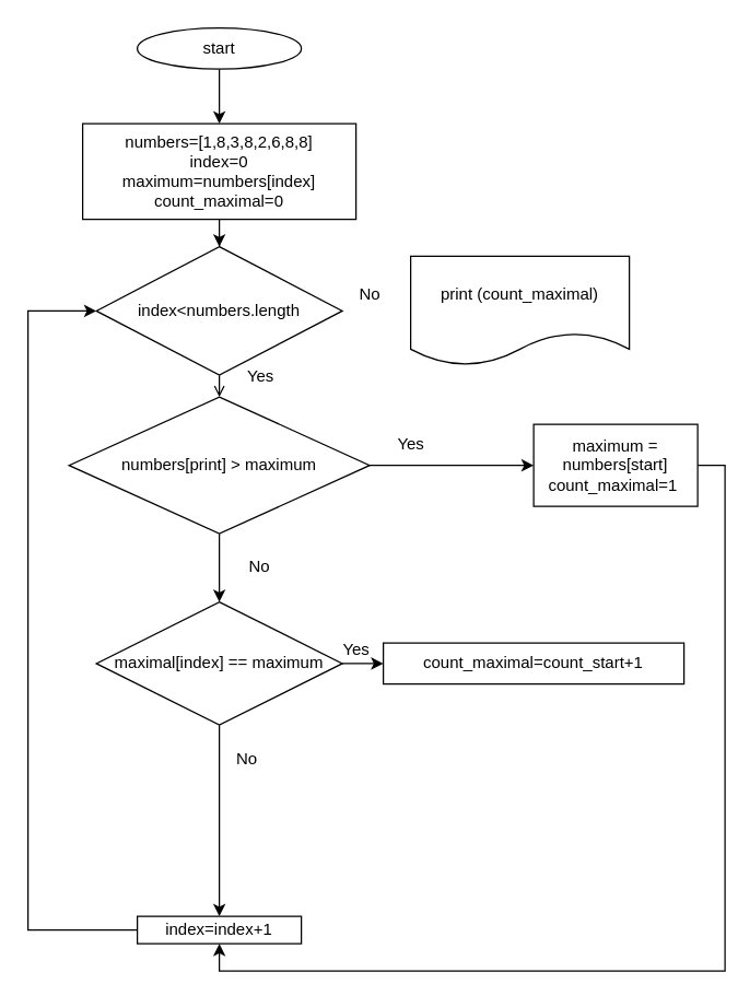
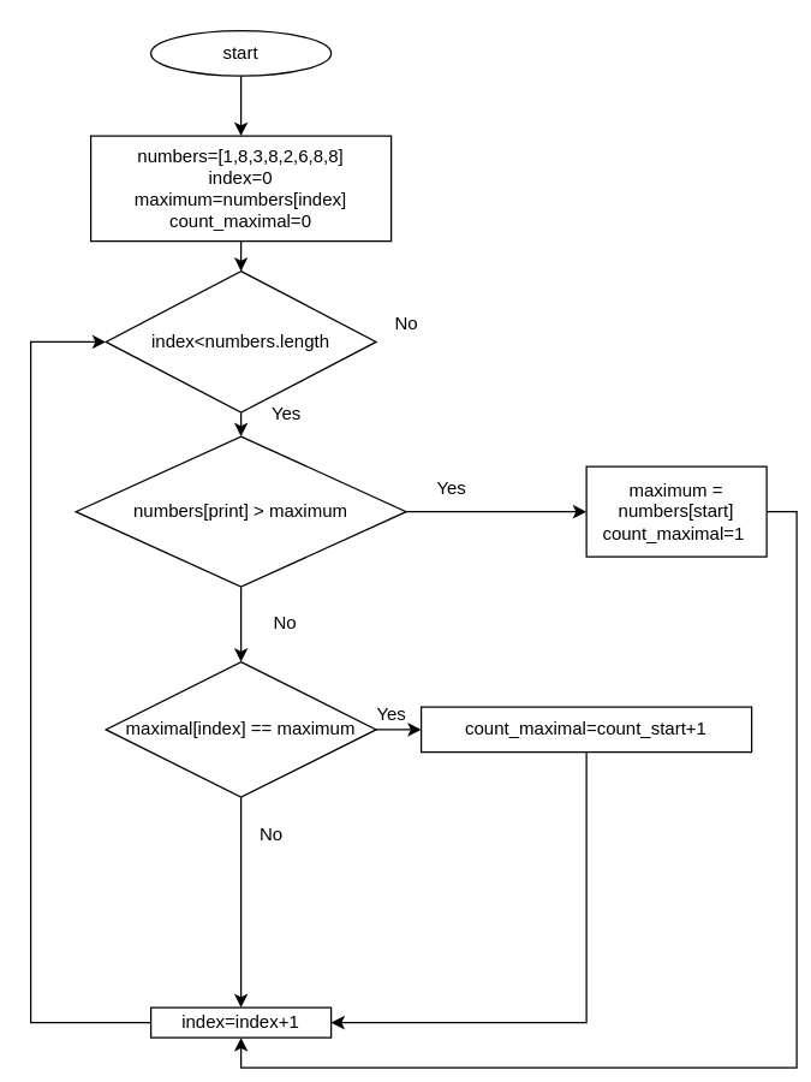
- <mxCell id="22" value="print (count_maximal)" style="shape=document;whiteSpace=wrap;html=1;boundedLbl=1;" vertex="1" parent="1"><mxGeometry x="300" y="187" width="160" height="80" as="geometry" /></mxCell>
- <mxCell id="6" style="edgeStyle=orthogonalEdgeStyle;rounded=0;orthogonalLoop=1;jettySize=auto;html=1;exitX=0.5;exitY=1;exitDx=0;exitDy=0;entryX=0.5;entryY=0;entryDx=0;entryDy=0;endArrow=open;" edge="1" parent="1" source="7" target="10"><mxGeometry relative="1" as="geometry" /></mxCell>
+ <mxCell id="6" style="edgeStyle=orthogonalEdgeStyle;rounded=0;orthogonalLoop=1;jettySize=auto;html=1;exitX=0.5;exitY=1;exitDx=0;exitDy=0;entryX=0.5;entryY=0;entryDx=0;entryDy=0;" edge="1" parent="1" source="7" target="10"><mxGeometry relative="1" as="geometry" /></mxCell>
+ <mxCell id="16" style="edgeStyle=orthogonalEdgeStyle;rounded=0;orthogonalLoop=1;jettySize=auto;html=1;exitX=0.5;exitY=1;exitDx=0;exitDy=0;entryX=1;entryY=0.5;entryDx=0;entryDy=0;" edge="1" parent="1" source="17" target="19"><mxGeometry relative="1" as="geometry" /></mxCell>
